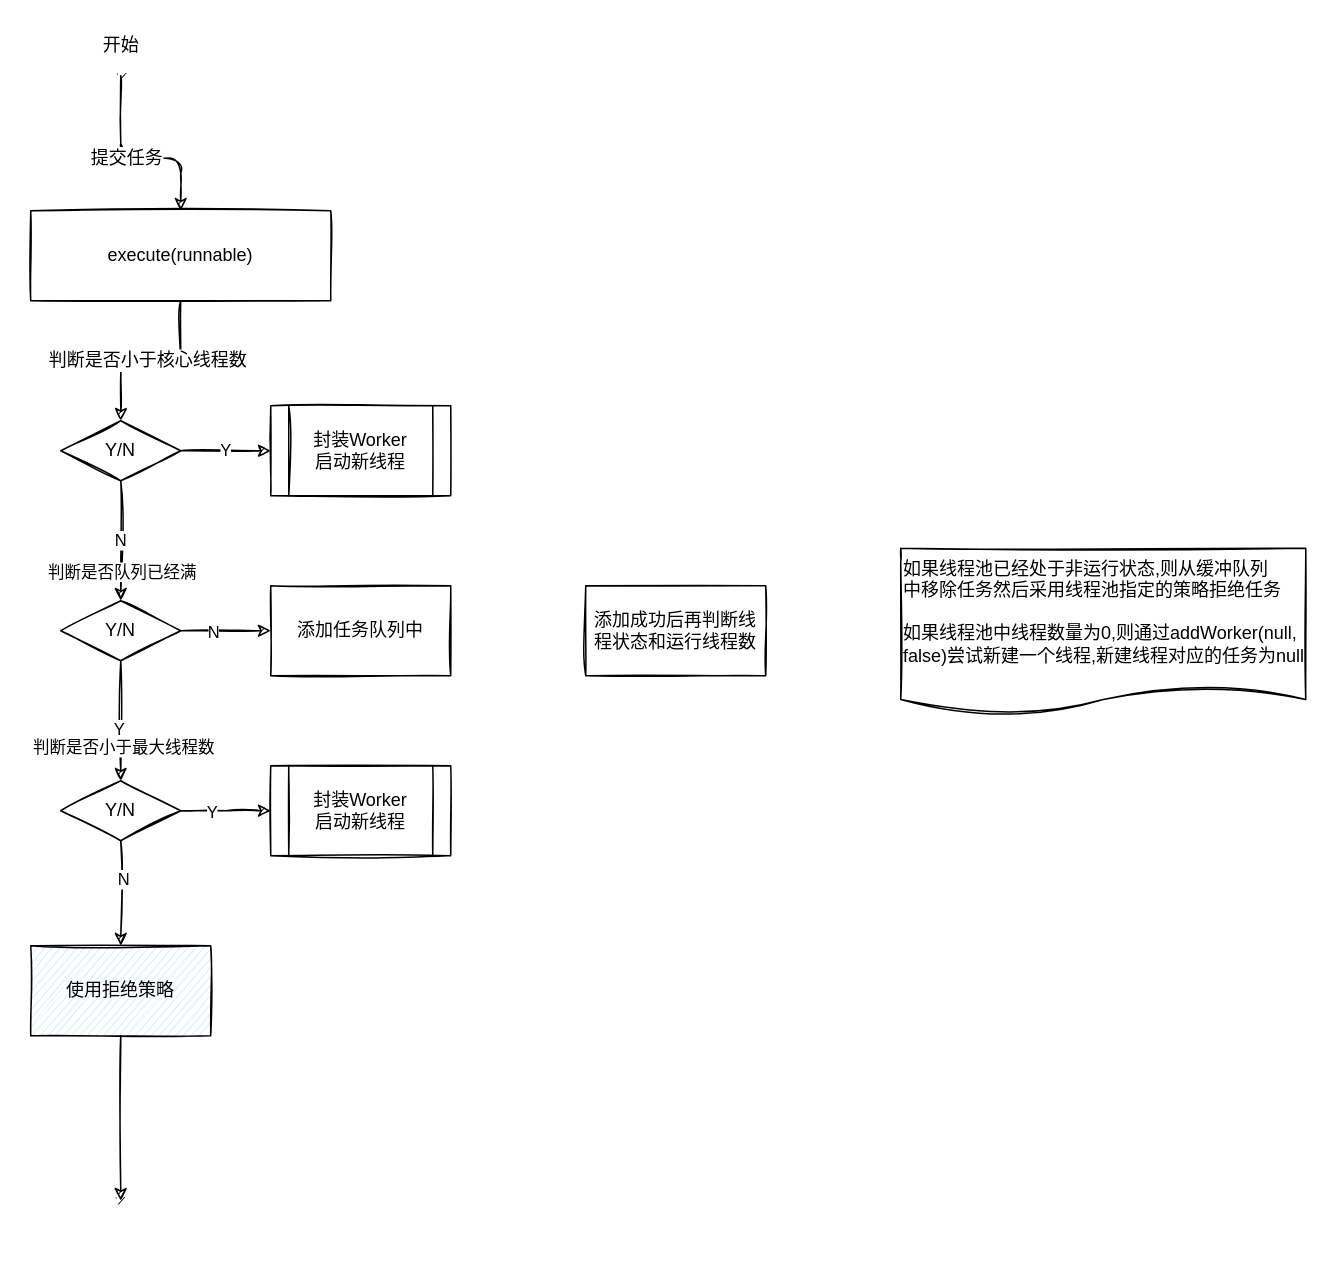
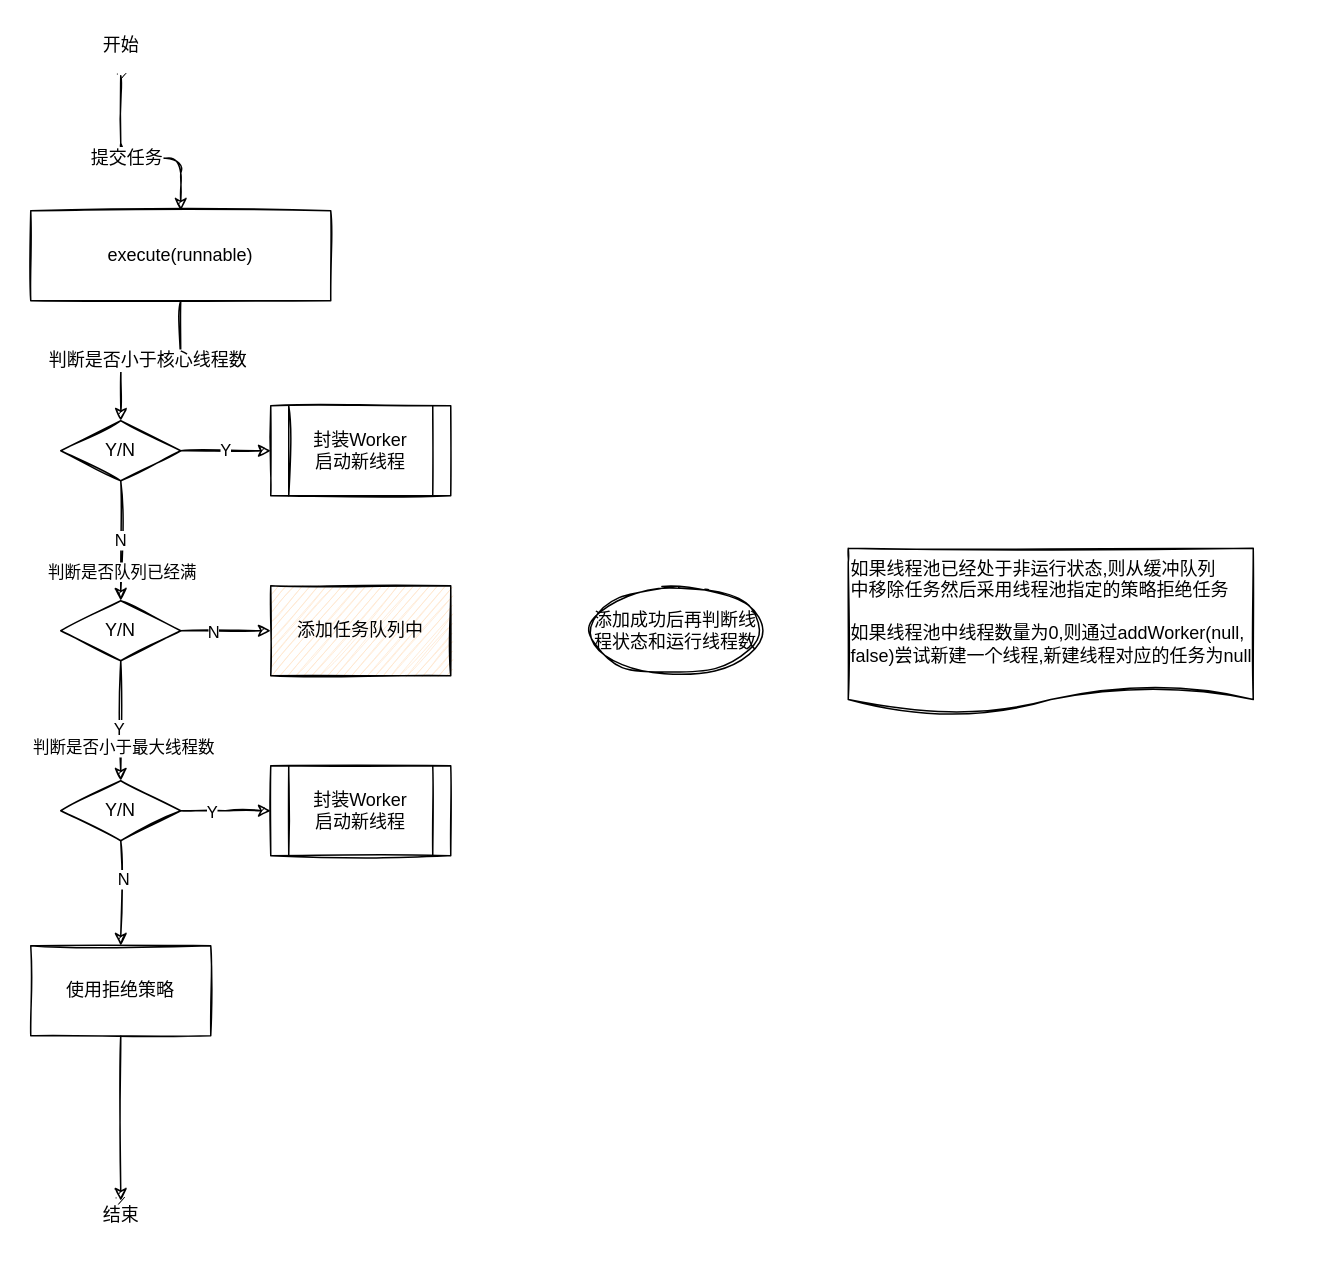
- <mxCell id="19" value="添加任务队列中" style="whiteSpace=wrap;html=1;sketch=1;" vertex="1" parent="1"><mxGeometry x="180" y="390" width="120" height="60" as="geometry" /></mxCell>
+ <mxCell id="19" value="添加任务队列中" style="whiteSpace=wrap;html=1;sketch=1;fillColor=#ffe6cc;" vertex="1" parent="1"><mxGeometry x="180" y="390" width="120" height="60" as="geometry" /></mxCell>
- <mxCell id="27" value="添加成功后再判断线程状态和运行线程数" style="whiteSpace=wrap;html=1;sketch=1;" vertex="1" parent="1"><mxGeometry x="390" y="390" width="120" height="60" as="geometry" /></mxCell>
+ <mxCell id="27" value="添加成功后再判断线程状态和运行线程数" style="ellipse;whiteSpace=wrap;html=1;sketch=1;" vertex="1" parent="1"><mxGeometry x="390" y="390" width="120" height="60" as="geometry" /></mxCell>
- <mxCell id="21" value="&lt;div&gt;如果线程池已经处于非运行状态,则从缓冲队列&lt;/div&gt;&lt;div&gt;中移除任务然后采用线程池指定的策略拒绝任务&lt;/div&gt;&lt;div&gt;&lt;br&gt;&lt;/div&gt;&lt;div&gt;如果线程池中线程数量为0,则通过addWorker(null, false)&lt;span&gt;尝试新建一个线程,新建线程对应的任务为null&lt;/span&gt;&lt;/div&gt;" style="shape=document;whiteSpace=wrap;html=1;boundedLbl=1;sketch=1;align=left;verticalAlign=top;size=0.167;" vertex="1" parent="1"><mxGeometry x="600" y="365" width="270" height="110" as="geometry" /></mxCell>
+ <mxCell id="21" value="&lt;div&gt;如果线程池已经处于非运行状态,则从缓冲队列&lt;/div&gt;&lt;div&gt;中移除任务然后采用线程池指定的策略拒绝任务&lt;/div&gt;&lt;div&gt;&lt;br&gt;&lt;/div&gt;&lt;div&gt;如果线程池中线程数量为0,则通过addWorker(null, false)&lt;span&gt;尝试新建一个线程,新建线程对应的任务为null&lt;/span&gt;&lt;/div&gt;" style="shape=document;whiteSpace=wrap;html=1;boundedLbl=1;sketch=1;align=left;verticalAlign=top;size=0.167;" vertex="1" parent="1"><mxGeometry x="565" y="365" width="270" height="110" as="geometry" /></mxCell>
- <mxCell id="29" value="使用拒绝策略" style="whiteSpace=wrap;html=1;sketch=1;fillColor=#dae8fc;" vertex="1" parent="1"><mxGeometry x="20" y="630" width="120" height="60" as="geometry" /></mxCell>
+ <mxCell id="29" value="使用拒绝策略" style="whiteSpace=wrap;html=1;sketch=1;" vertex="1" parent="1"><mxGeometry x="20" y="630" width="120" height="60" as="geometry" /></mxCell>
+ <mxCell id="31" value="结束" style="text;html=1;align=center;verticalAlign=middle;resizable=0;points=[];autosize=1;strokeColor=none;" vertex="1" parent="1"><mxGeometry x="60" y="800" width="40" height="20" as="geometry" /></mxCell>
